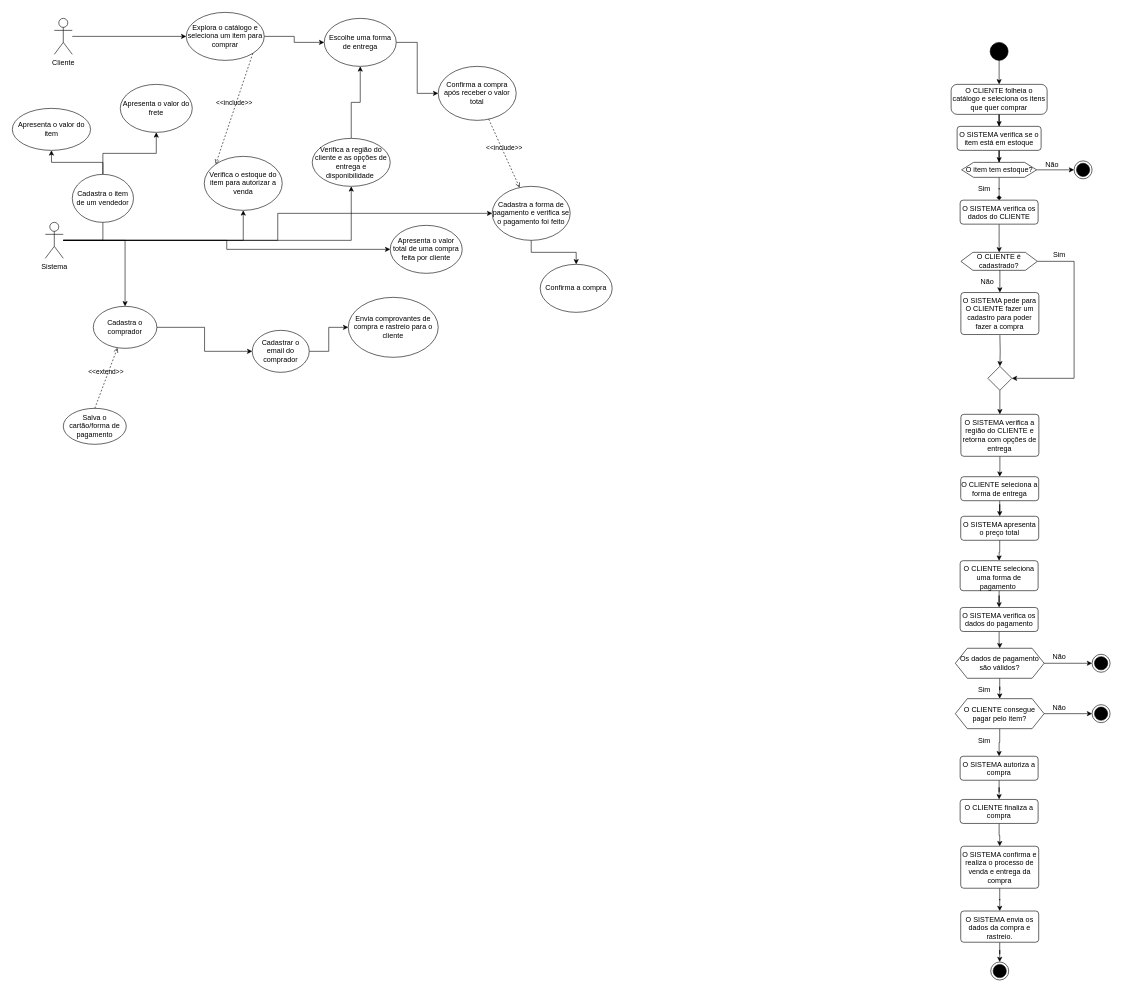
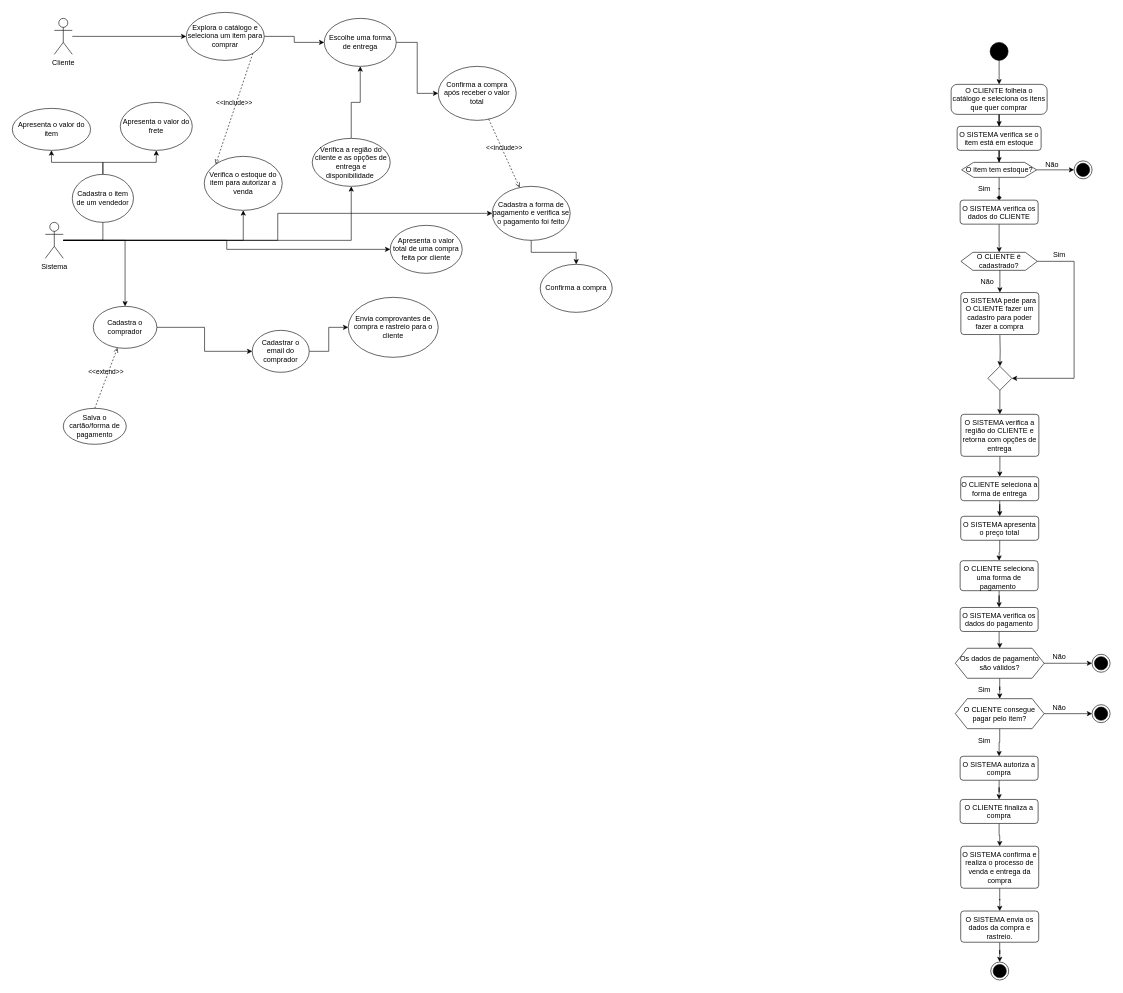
- <mxCell id="33" value="Apresenta o valor do frete" style="ellipse;whiteSpace=wrap;html=1;" parent="1" vertex="1"><mxGeometry x="200" y="140" width="120" height="80" as="geometry" /></mxCell>
+ <mxCell id="33" value="Apresenta o valor do frete" style="ellipse;whiteSpace=wrap;html=1;" parent="1" vertex="1"><mxGeometry x="200" y="170" width="120" height="80" as="geometry" /></mxCell>
